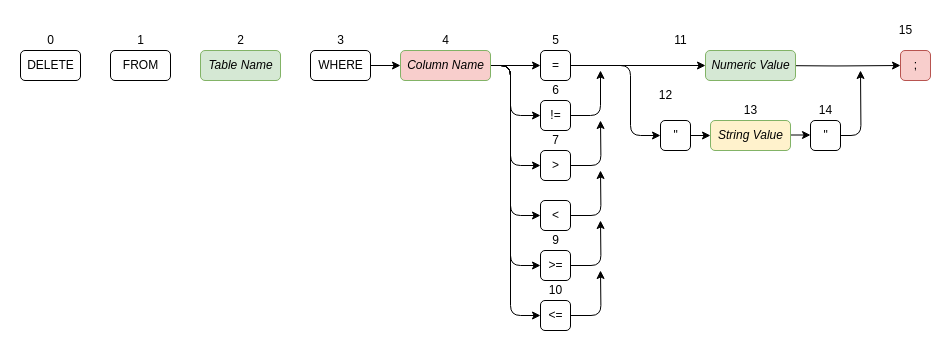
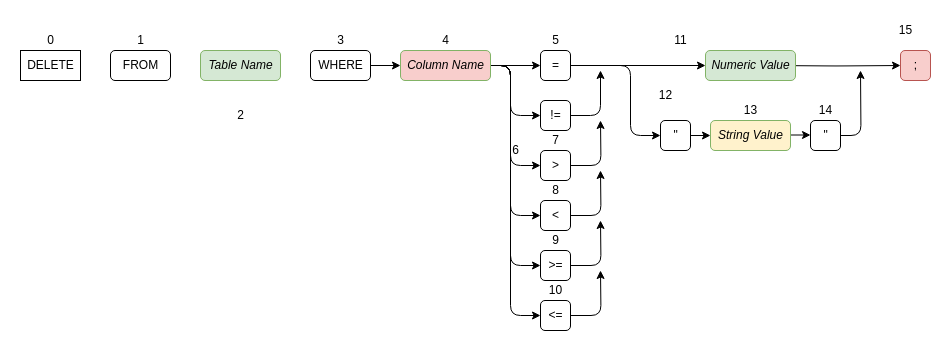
- <mxCell id="7" value="2" style="text;html=1;align=center;verticalAlign=middle;resizable=0;points=[];autosize=1;rounded=1;" parent="1" vertex="1"><mxGeometry x="230" y="30" width="20" height="20" as="geometry" /></mxCell>
+ <mxCell id="7" value="2" style="text;html=1;align=center;verticalAlign=middle;resizable=0;points=[];autosize=1;rounded=1;" parent="1" vertex="1"><mxGeometry x="230" y="105" width="20" height="20" as="geometry" /></mxCell>
- <mxCell id="2" value="DELETE" style="html=1;rounded=1;" parent="1" vertex="1"><mxGeometry x="20" y="50" width="60" height="30" as="geometry" /></mxCell>
+ <mxCell id="2" value="DELETE" style="html=1;rounded=0;" parent="1" vertex="1"><mxGeometry x="20" y="50" width="60" height="30" as="geometry" /></mxCell>
- <mxCell id="28" value="6" style="text;html=1;align=center;verticalAlign=middle;resizable=0;points=[];autosize=1;rounded=1;" parent="1" vertex="1"><mxGeometry x="545" y="80" width="20" height="20" as="geometry" /></mxCell>
+ <mxCell id="28" value="6" style="text;html=1;align=center;verticalAlign=middle;resizable=0;points=[];autosize=1;rounded=1;" parent="1" vertex="1"><mxGeometry x="505" y="140" width="20" height="20" as="geometry" /></mxCell>
+ <mxCell id="34" value="8" style="text;html=1;align=center;verticalAlign=middle;resizable=0;points=[];autosize=1;rounded=1;" parent="1" vertex="1"><mxGeometry x="545" y="180" width="20" height="20" as="geometry" /></mxCell>
